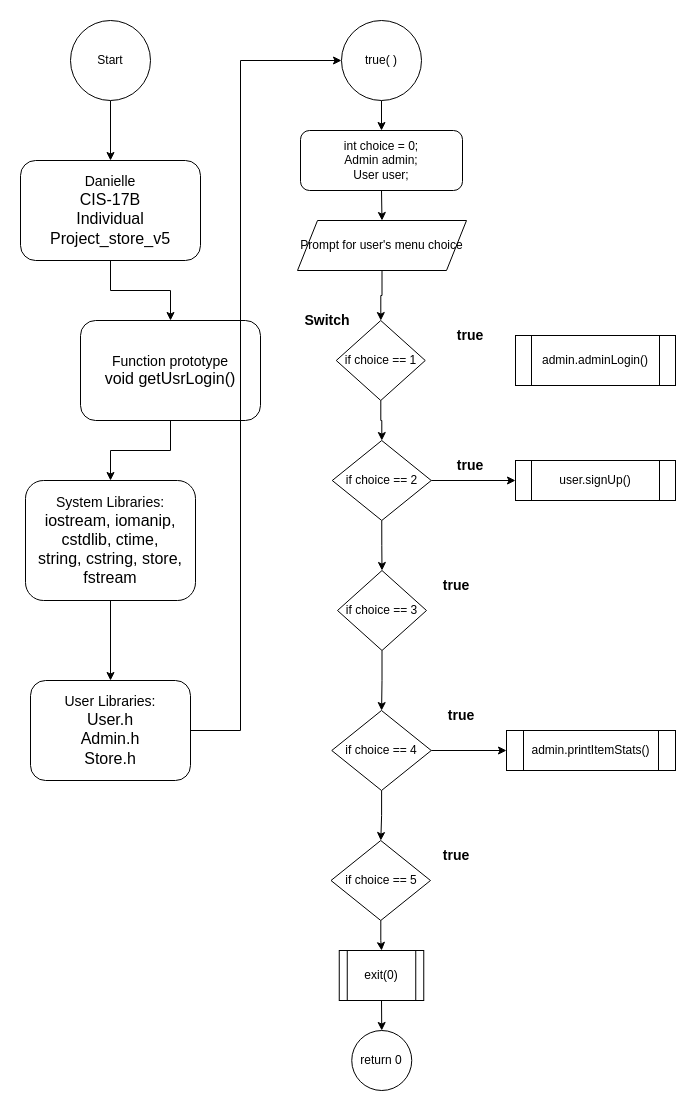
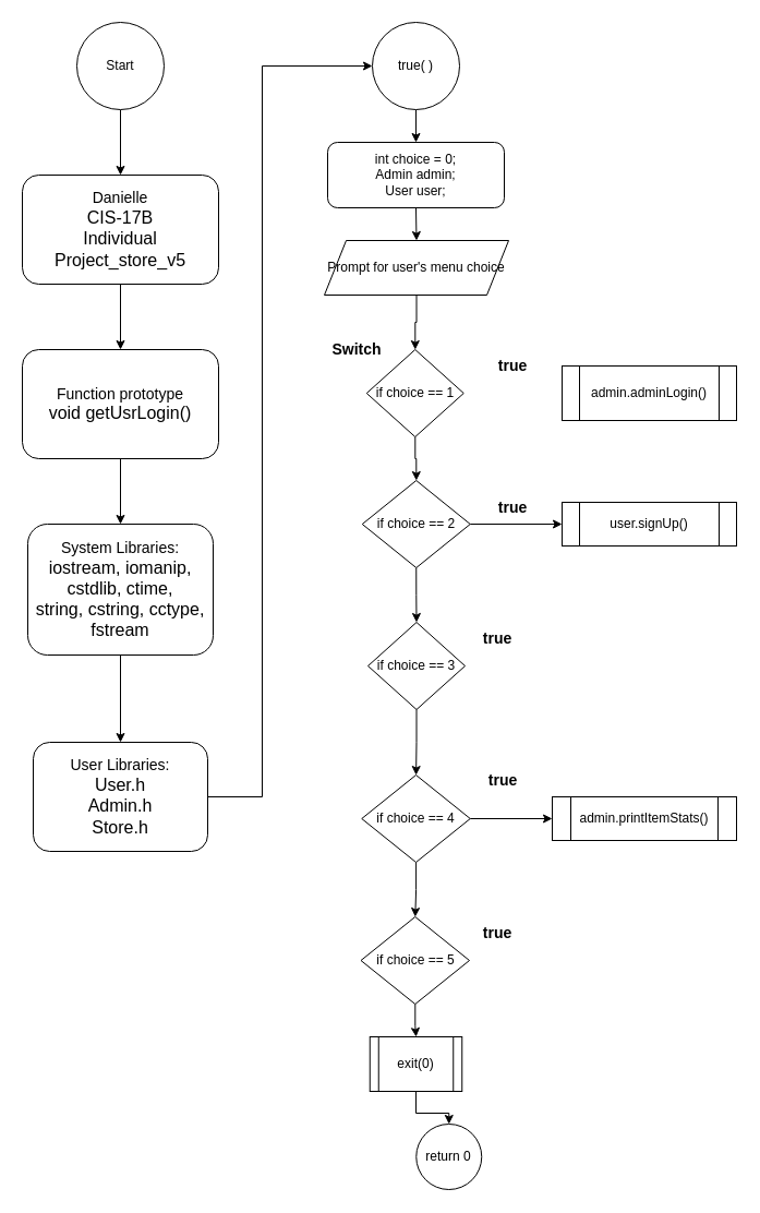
- <mxCell id="37" value="&lt;div&gt;&lt;font style=&quot;font-size: 14px;&quot;&gt;Function prototype&lt;/font&gt;&lt;/div&gt;&lt;div&gt;&lt;font size=&quot;3&quot;&gt;void getUsrLogin()&lt;br&gt;&lt;/font&gt;&lt;/div&gt;" style="rounded=1;whiteSpace=wrap;html=1;" vertex="1" parent="1"><mxGeometry x="80" y="320" width="180" height="100" as="geometry" /></mxCell>
+ <mxCell id="37" value="&lt;div&gt;&lt;font style=&quot;font-size: 14px;&quot;&gt;Function prototype&lt;/font&gt;&lt;/div&gt;&lt;div&gt;&lt;font size=&quot;3&quot;&gt;void getUsrLogin()&lt;br&gt;&lt;/font&gt;&lt;/div&gt;" style="rounded=1;whiteSpace=wrap;html=1;" vertex="1" parent="1"><mxGeometry x="20" y="320" width="180" height="100" as="geometry" /></mxCell>
- <mxCell id="39" value="&lt;div&gt;&lt;font style=&quot;font-size: 14px;&quot;&gt;System Libraries:&lt;/font&gt;&lt;/div&gt;&lt;div&gt;&lt;font size=&quot;3&quot;&gt;iostream, iomanip, &lt;br&gt;&lt;/font&gt;&lt;/div&gt;&lt;div&gt;&lt;font size=&quot;3&quot;&gt;cstdlib, ctime,&lt;/font&gt;&lt;/div&gt;&lt;div&gt;&lt;font size=&quot;3&quot;&gt;string, cstring, store, fstream&lt;br&gt;&lt;/font&gt;&lt;/div&gt;" style="rounded=1;whiteSpace=wrap;html=1;" vertex="1" parent="1"><mxGeometry x="25" y="480" width="170" height="120" as="geometry" /></mxCell>
+ <mxCell id="39" value="&lt;div&gt;&lt;font style=&quot;font-size: 14px;&quot;&gt;System Libraries:&lt;/font&gt;&lt;/div&gt;&lt;div&gt;&lt;font size=&quot;3&quot;&gt;iostream, iomanip, &lt;br&gt;&lt;/font&gt;&lt;/div&gt;&lt;div&gt;&lt;font size=&quot;3&quot;&gt;cstdlib, ctime,&lt;/font&gt;&lt;/div&gt;&lt;div&gt;&lt;font size=&quot;3&quot;&gt;string, cstring, cctype, fstream&lt;br&gt;&lt;/font&gt;&lt;/div&gt;" style="rounded=1;whiteSpace=wrap;html=1;" vertex="1" parent="1"><mxGeometry x="25" y="480" width="170" height="120" as="geometry" /></mxCell>
- <mxCell id="31" value="return 0" style="ellipse;whiteSpace=wrap;html=1;aspect=fixed;" vertex="1" parent="1"><mxGeometry x="351.25" y="1030" width="60" height="60" as="geometry" /></mxCell>
+ <mxCell id="31" value="return 0" style="ellipse;whiteSpace=wrap;html=1;aspect=fixed;" vertex="1" parent="1"><mxGeometry x="381.25" y="1030" width="60" height="60" as="geometry" /></mxCell>
